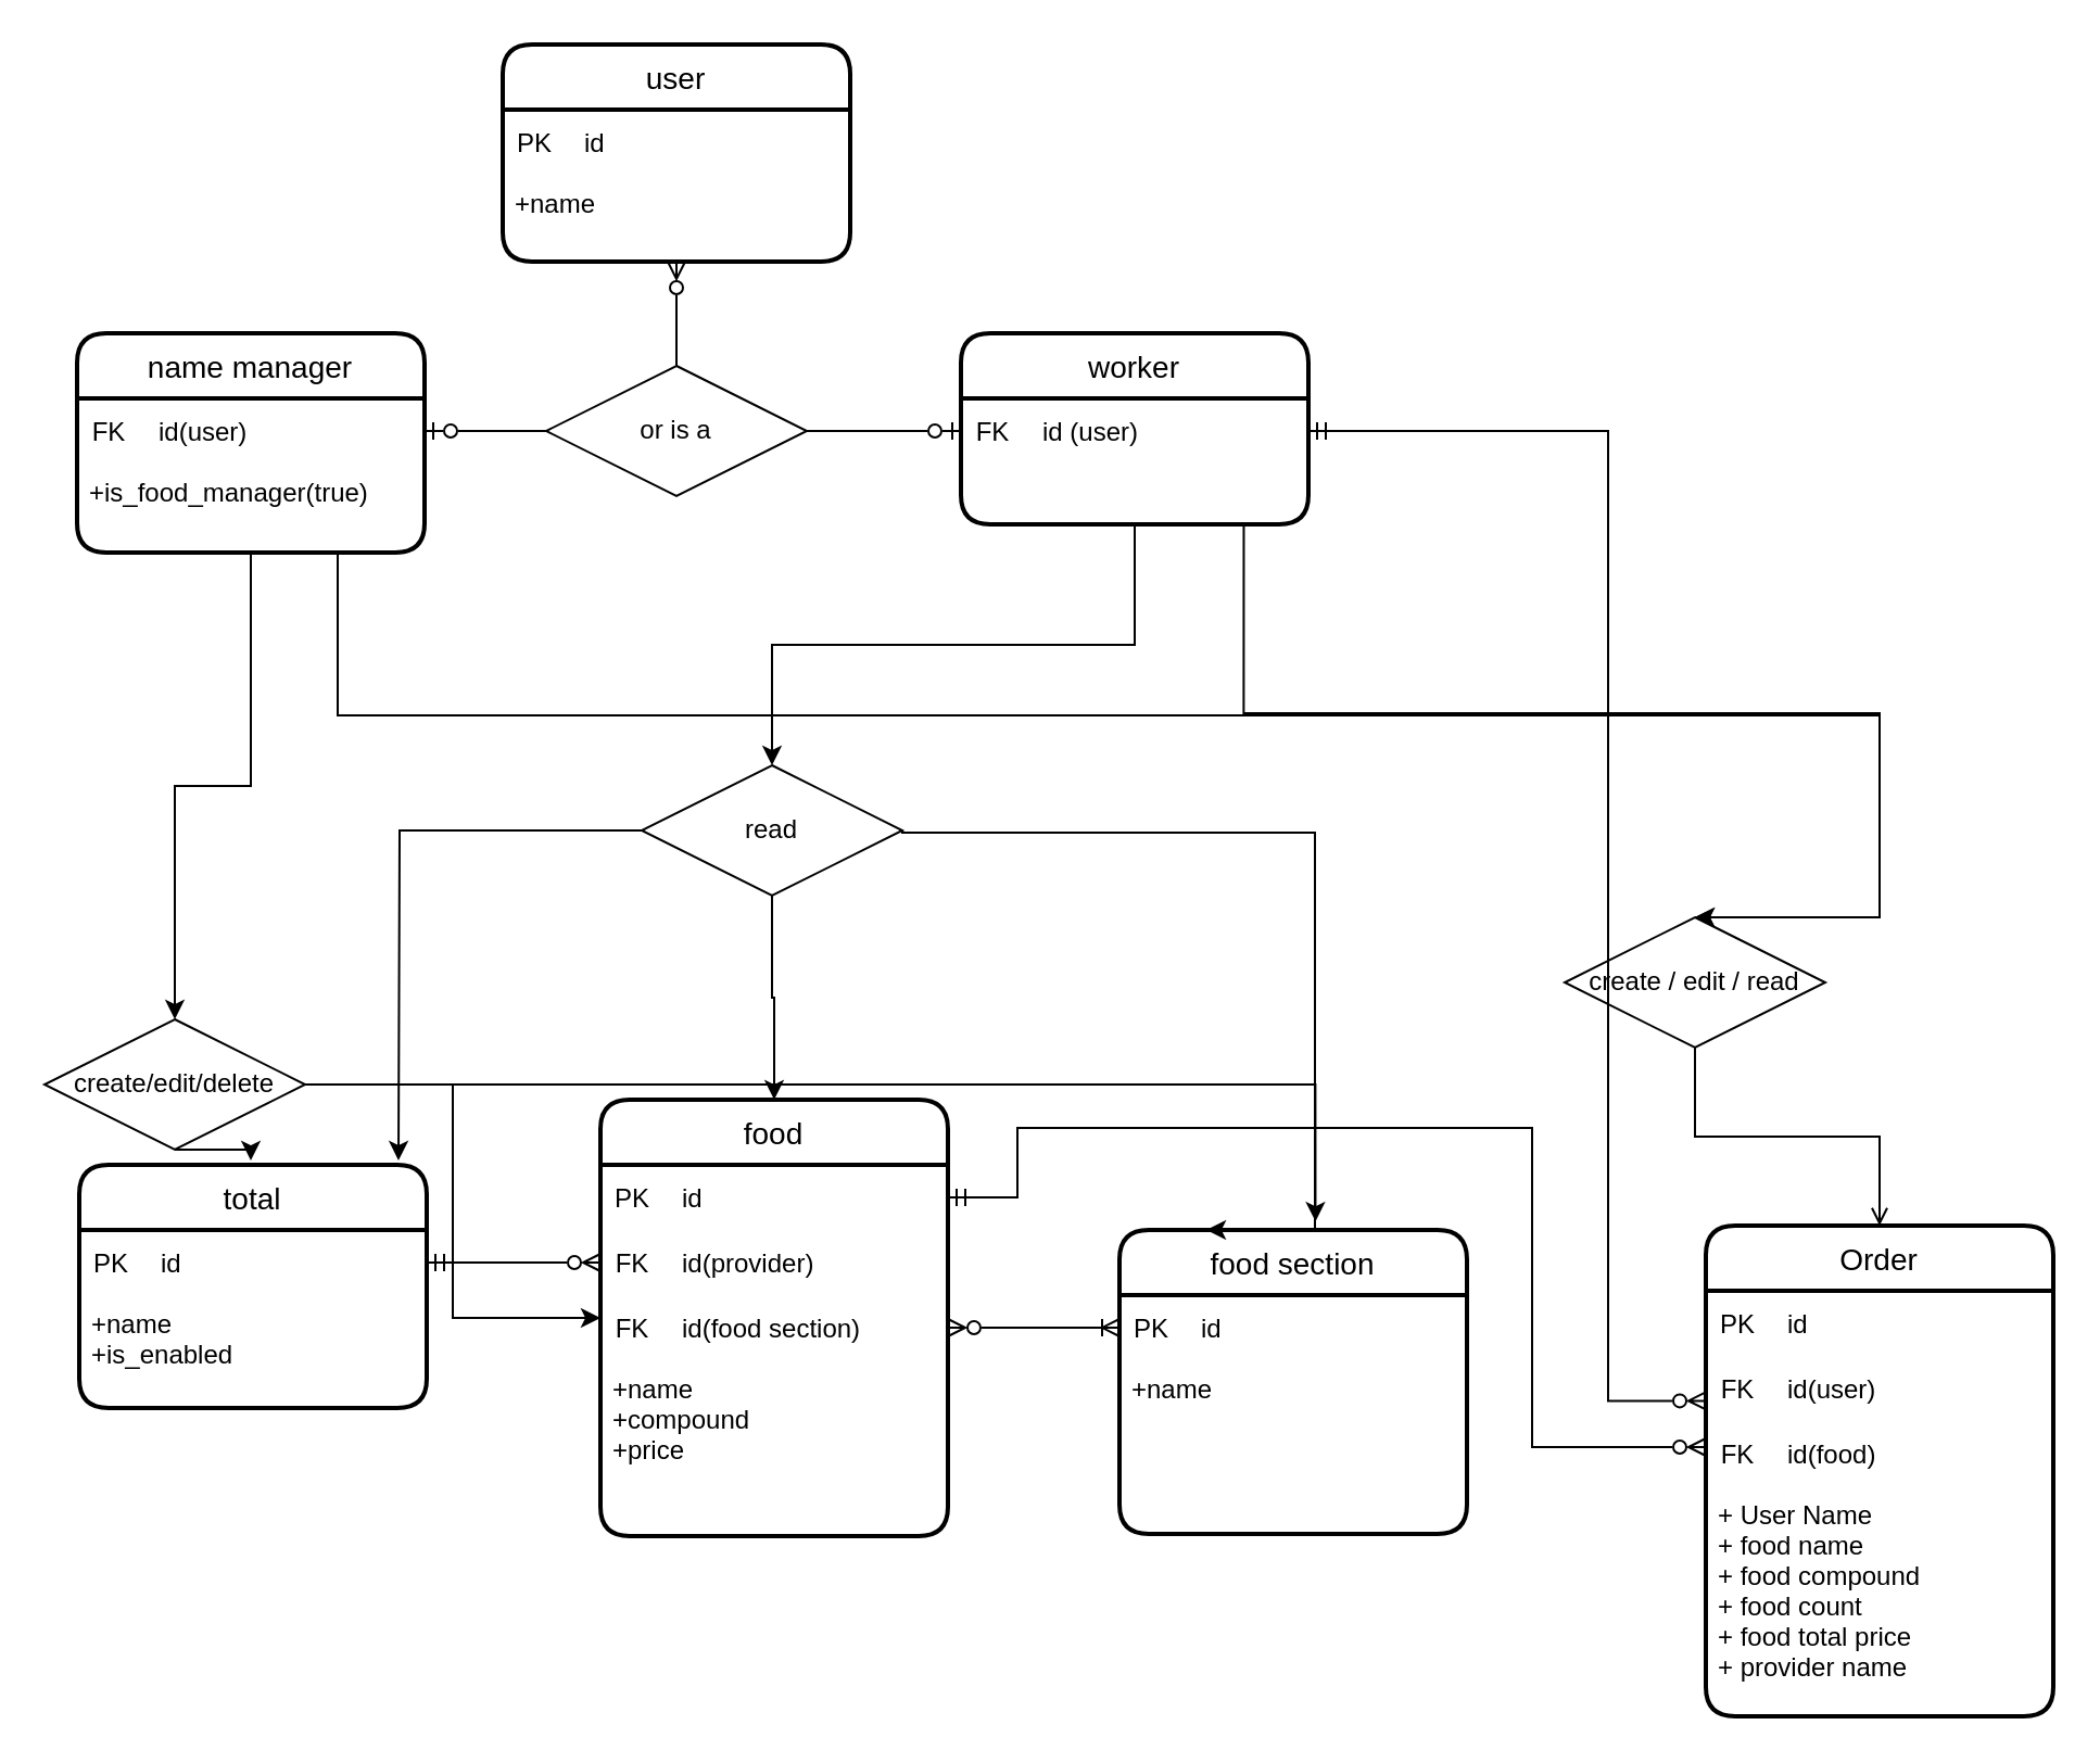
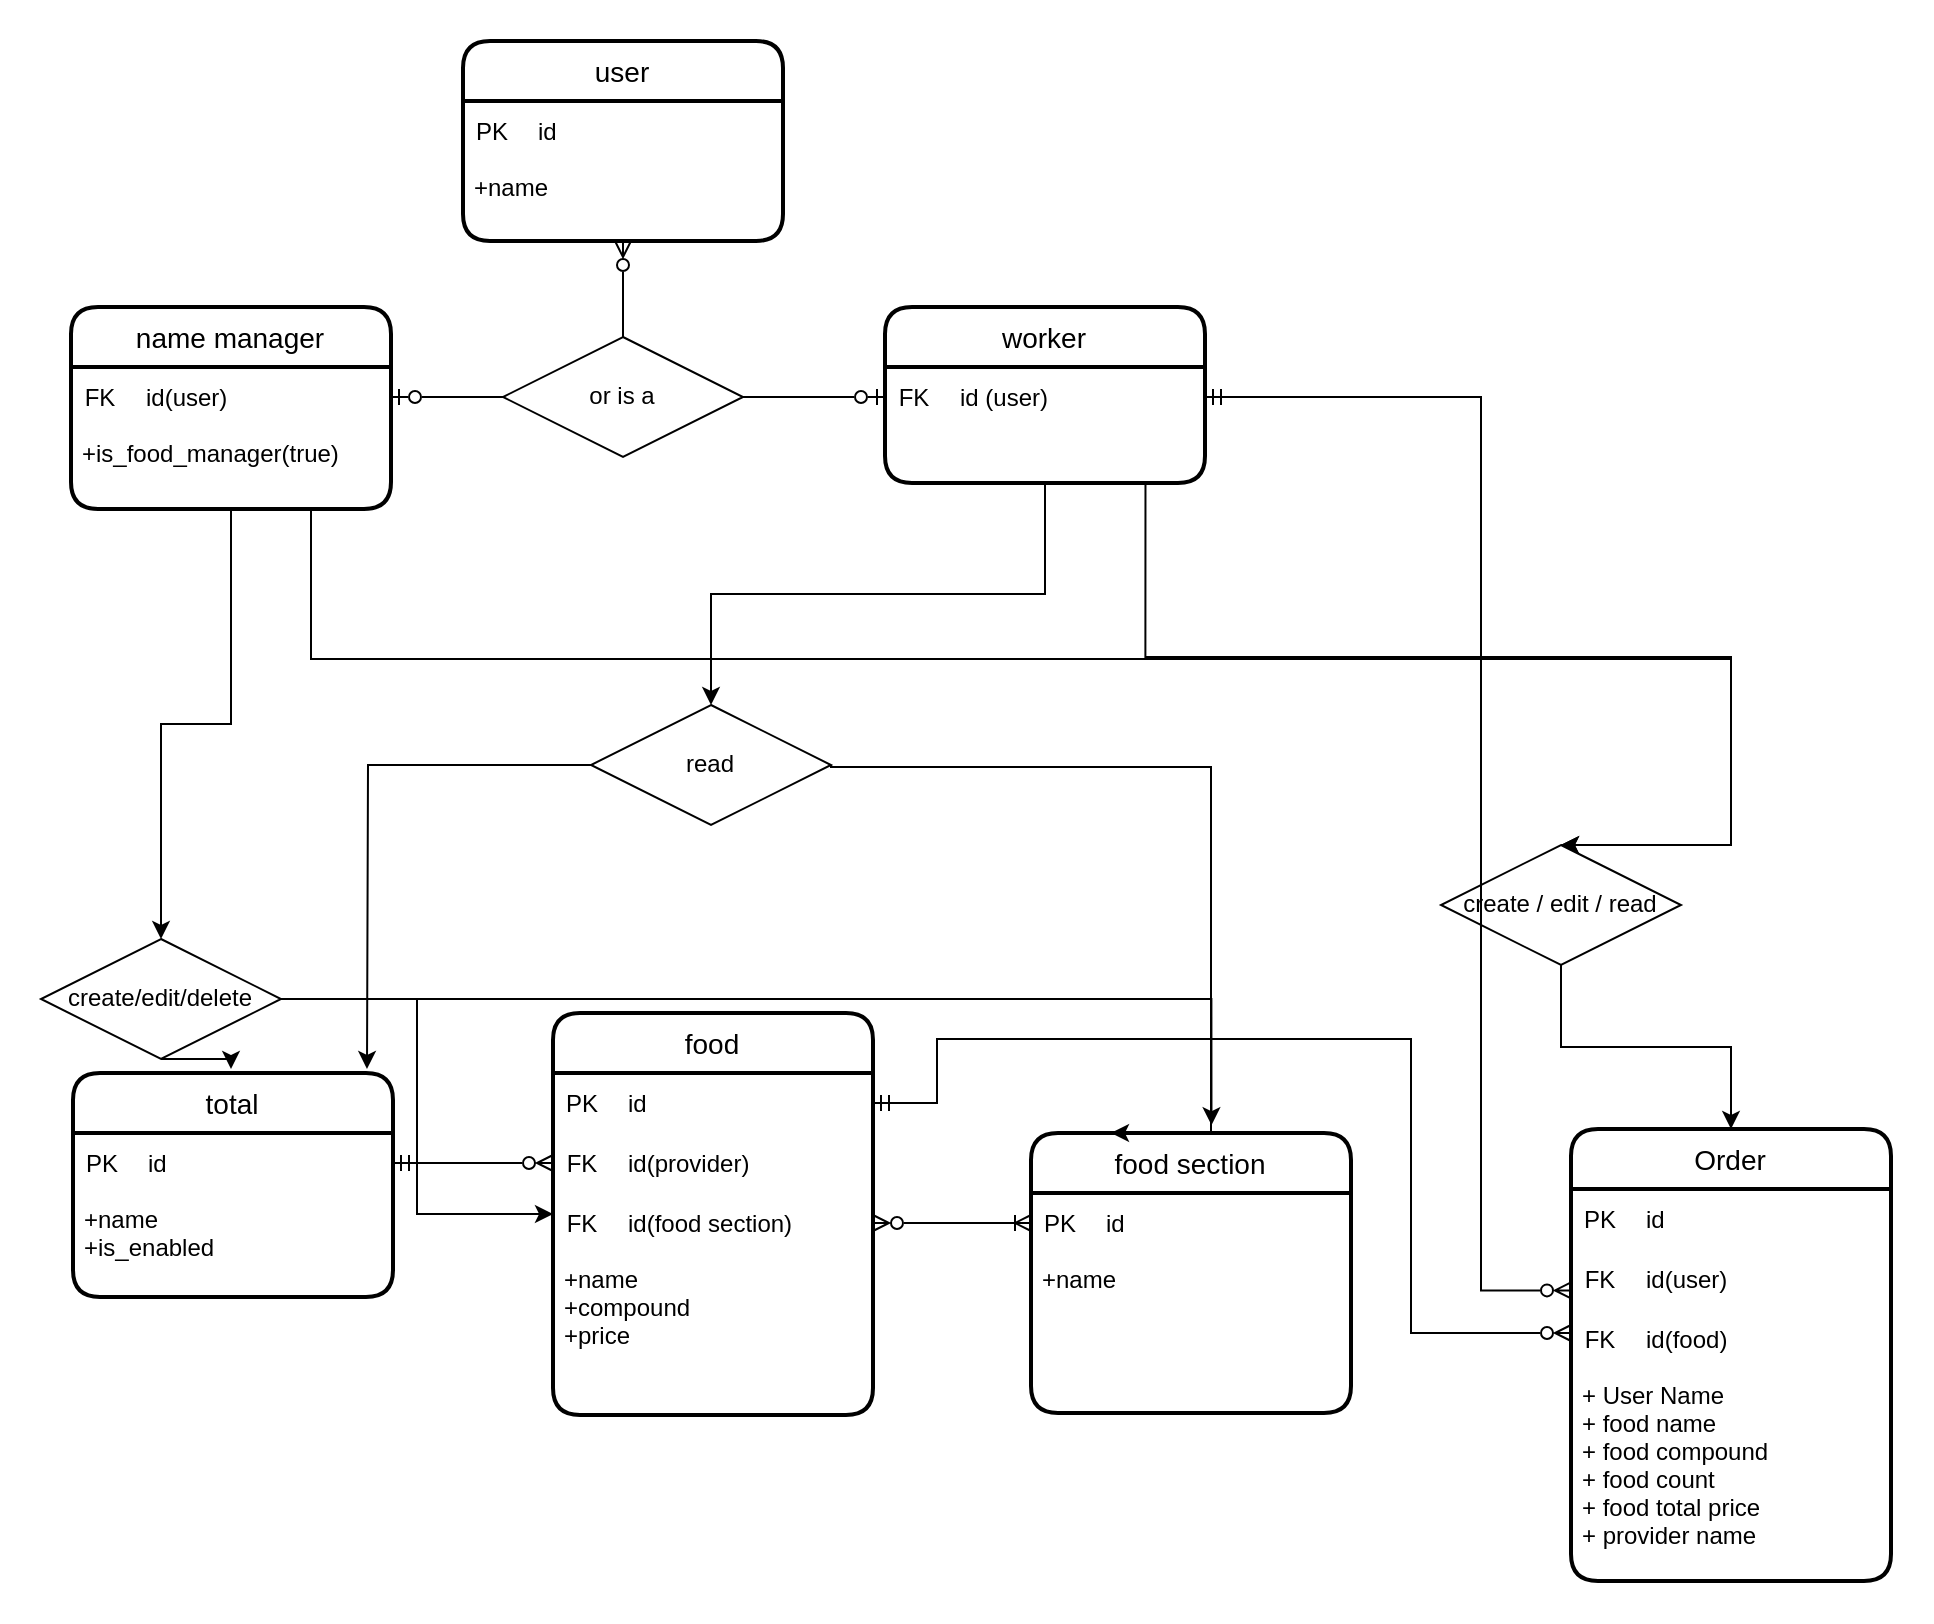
- <mxCell id="57" style="edgeStyle=orthogonalEdgeStyle;rounded=0;orthogonalLoop=1;jettySize=auto;html=1;exitX=0.5;exitY=1;exitDx=0;exitDy=0;entryX=0.5;entryY=0;entryDx=0;entryDy=0;startArrow=none;startFill=0;endArrow=classic;endFill=1;" edge="1" parent="1" source="58" target="14"><mxGeometry relative="1" as="geometry" /></mxCell>
- <mxCell id="74" style="edgeStyle=orthogonalEdgeStyle;rounded=0;orthogonalLoop=1;jettySize=auto;html=1;startArrow=none;startFill=0;endArrow=open;endFill=1;" edge="1" parent="1" source="75" target="60"><mxGeometry relative="1" as="geometry" /></mxCell>
+ <mxCell id="74" style="edgeStyle=orthogonalEdgeStyle;rounded=0;orthogonalLoop=1;jettySize=auto;html=1;startArrow=none;startFill=0;endArrow=classic;endFill=1;" edge="1" parent="1" source="75" target="60"><mxGeometry relative="1" as="geometry" /></mxCell>
